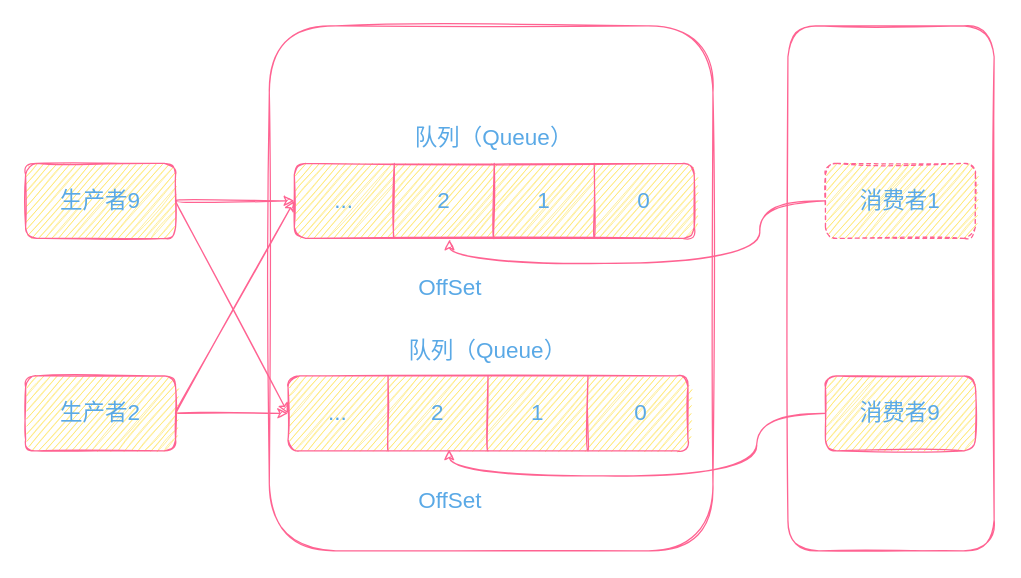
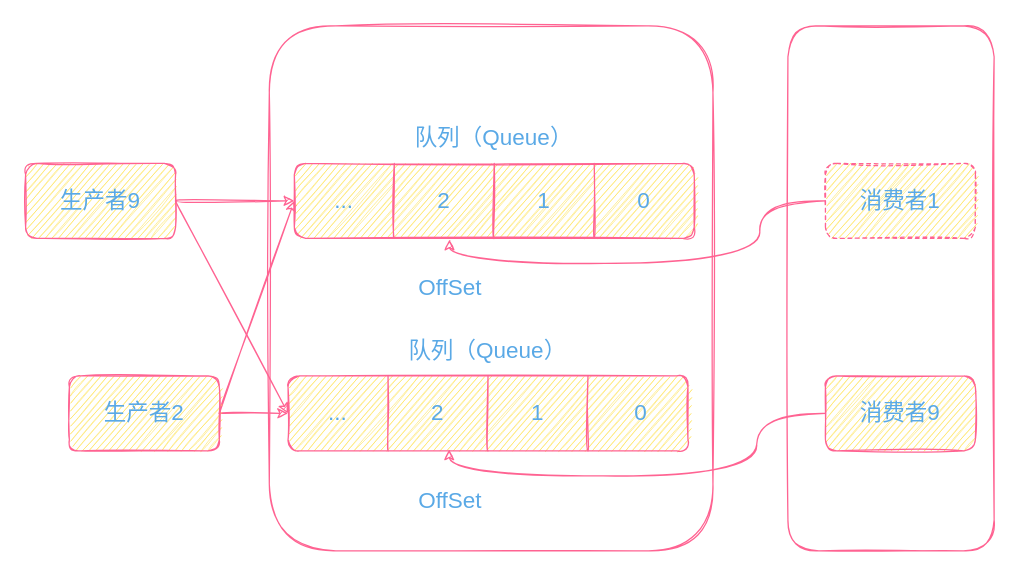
- <mxCell id="9" value="生产者2" style="whiteSpace=wrap;html=1;fontSize=18;fillColor=#FFE45E;strokeColor=#FF6392;fontColor=#5AA9E6;sketch=1;rounded=1;" vertex="1" parent="1"><mxGeometry x="20" y="300" width="120" height="60" as="geometry" /></mxCell>
+ <mxCell id="9" value="生产者2" style="whiteSpace=wrap;html=1;fontSize=18;fillColor=#FFE45E;strokeColor=#FF6392;fontColor=#5AA9E6;sketch=1;rounded=1;" vertex="1" parent="1"><mxGeometry x="55" y="300" width="120" height="60" as="geometry" /></mxCell>
